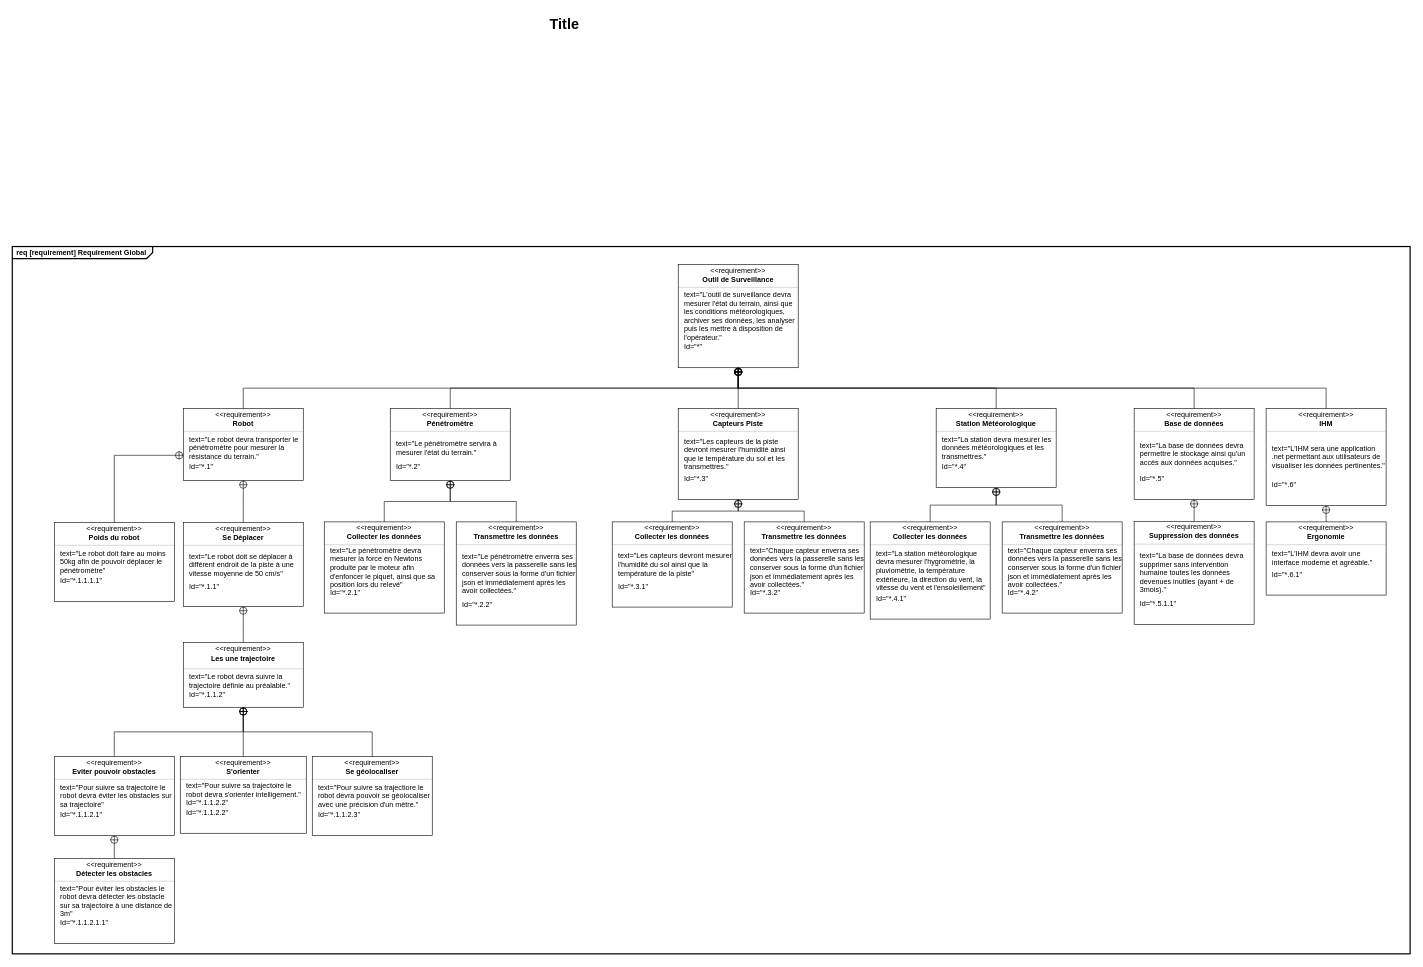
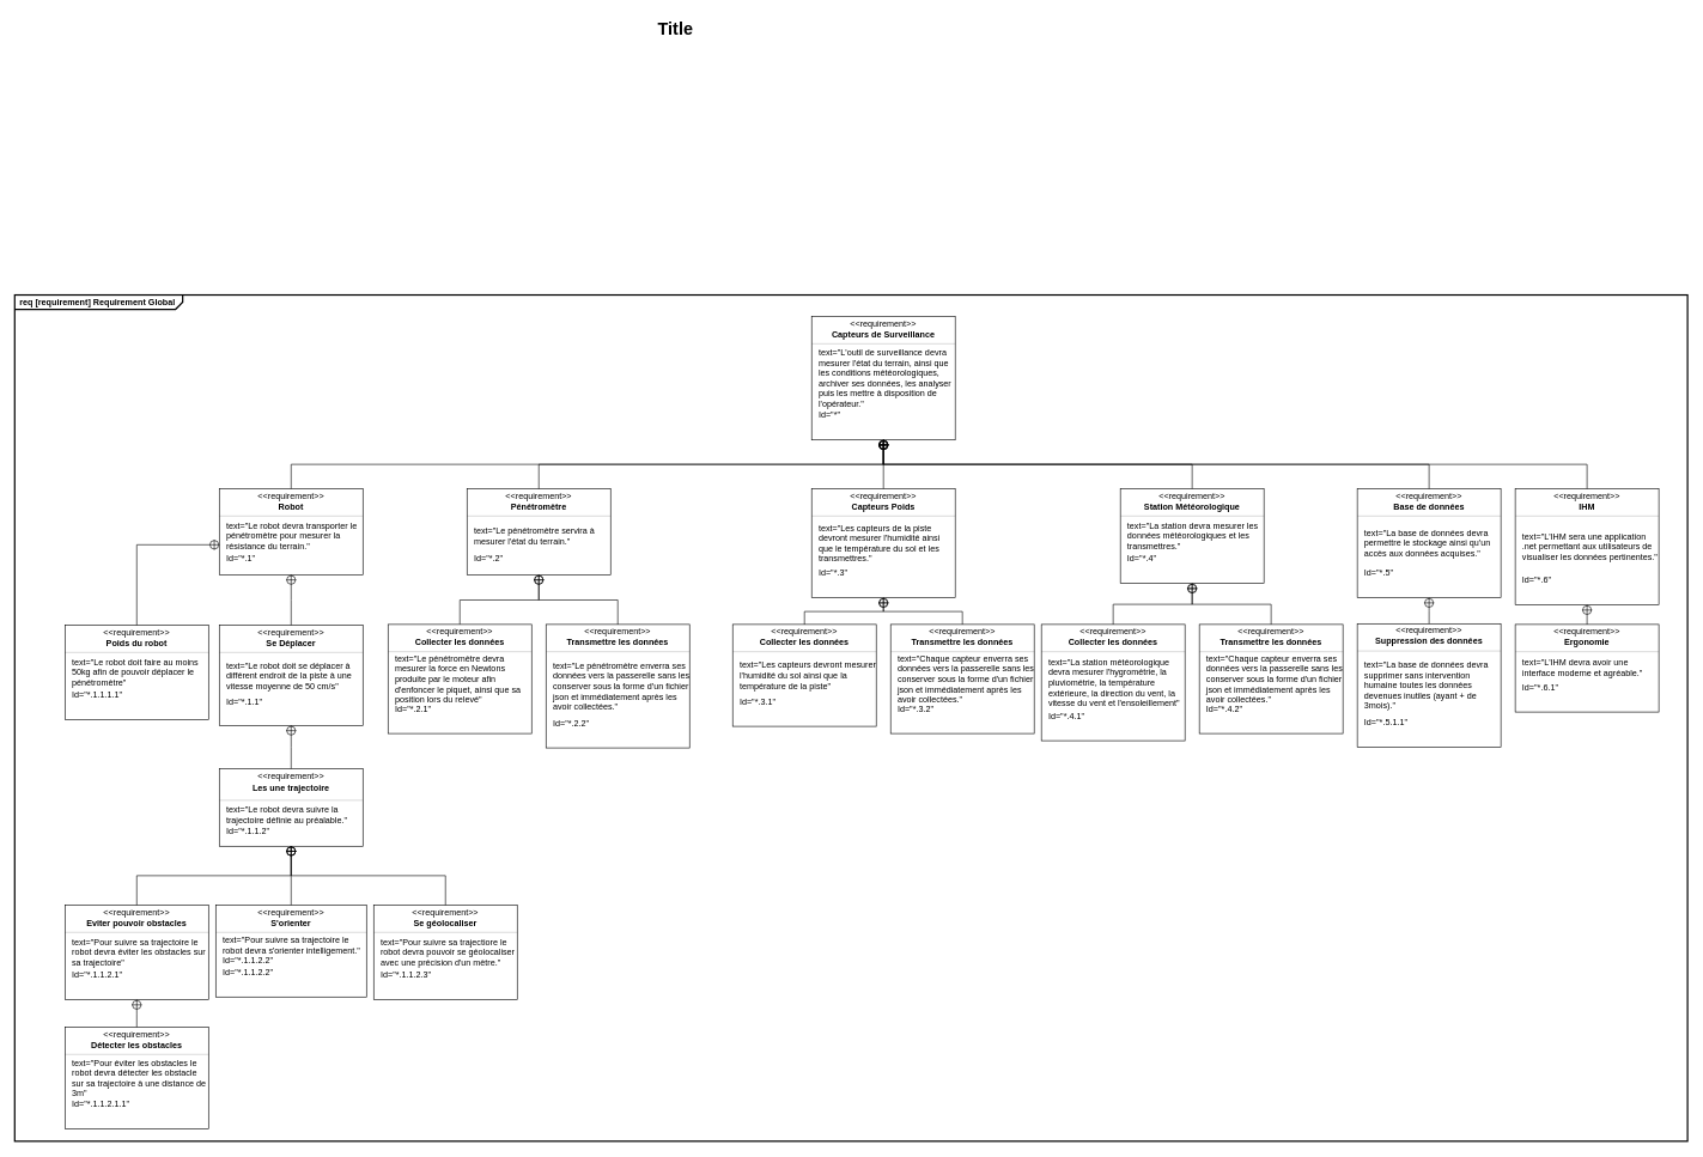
- <mxCell id="6" value="Outil de Surveillance" style="html=1;align=center;spacing=0;verticalAlign=middle;strokeColor=none;fillColor=none;whiteSpace=wrap;fontStyle=1" parent="4" vertex="1"><mxGeometry y="16" width="200" height="18" as="geometry" /></mxCell>
+ <mxCell id="6" value="Capteurs de Surveillance" style="html=1;align=center;spacing=0;verticalAlign=middle;strokeColor=none;fillColor=none;whiteSpace=wrap;fontStyle=1" parent="4" vertex="1"><mxGeometry y="16" width="200" height="18" as="geometry" /></mxCell>
- <mxCell id="34" value="Capteurs Piste" style="html=1;align=center;spacing=0;verticalAlign=middle;strokeColor=none;fillColor=none;whiteSpace=wrap;fontStyle=1" parent="32" vertex="1"><mxGeometry y="16" width="200" height="18" as="geometry" /></mxCell>
+ <mxCell id="34" value="Capteurs Poids" style="html=1;align=center;spacing=0;verticalAlign=middle;strokeColor=none;fillColor=none;whiteSpace=wrap;fontStyle=1" parent="32" vertex="1"><mxGeometry y="16" width="200" height="18" as="geometry" /></mxCell>
